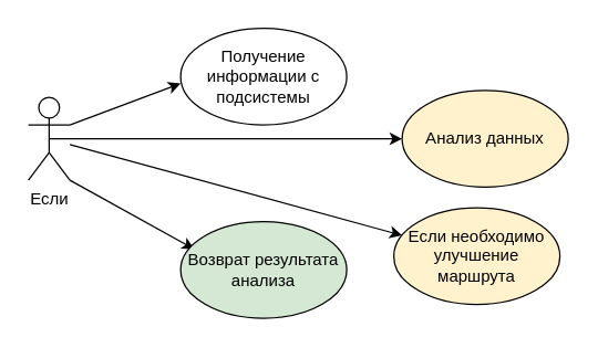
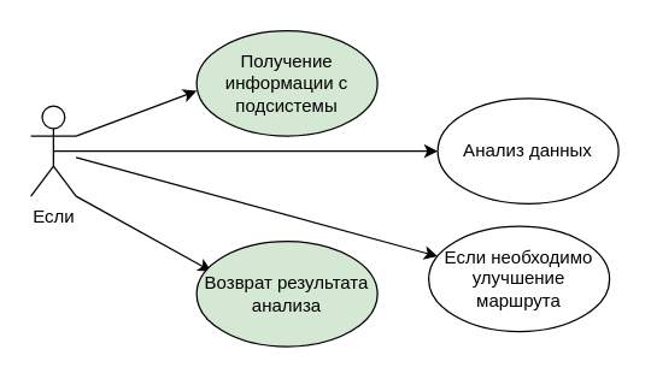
- <mxCell id="7" value="Получение информации с подсистемы" style="ellipse;whiteSpace=wrap;html=1;" vertex="1" parent="1"><mxGeometry x="130" y="20" width="120" height="70" as="geometry" /></mxCell>
+ <mxCell id="7" value="Получение информации с подсистемы" style="ellipse;whiteSpace=wrap;html=1;fillColor=#d5e8d4;" vertex="1" parent="1"><mxGeometry x="130" y="20" width="120" height="70" as="geometry" /></mxCell>
- <mxCell id="8" value="Анализ данных" style="ellipse;whiteSpace=wrap;html=1;fillColor=#fff2cc;" vertex="1" parent="1"><mxGeometry x="290" y="65" width="120" height="70" as="geometry" /></mxCell>
+ <mxCell id="8" value="Анализ данных" style="ellipse;whiteSpace=wrap;html=1;" vertex="1" parent="1"><mxGeometry x="290" y="65" width="120" height="70" as="geometry" /></mxCell>
- <mxCell id="9" value="Если необходимо улучшение маршрута" style="ellipse;whiteSpace=wrap;html=1;fillColor=#fff2cc;" vertex="1" parent="1"><mxGeometry x="284" y="150" width="120" height="70" as="geometry" /></mxCell>
+ <mxCell id="9" value="Если необходимо улучшение маршрута" style="ellipse;whiteSpace=wrap;html=1;" vertex="1" parent="1"><mxGeometry x="284" y="150" width="120" height="70" as="geometry" /></mxCell>
